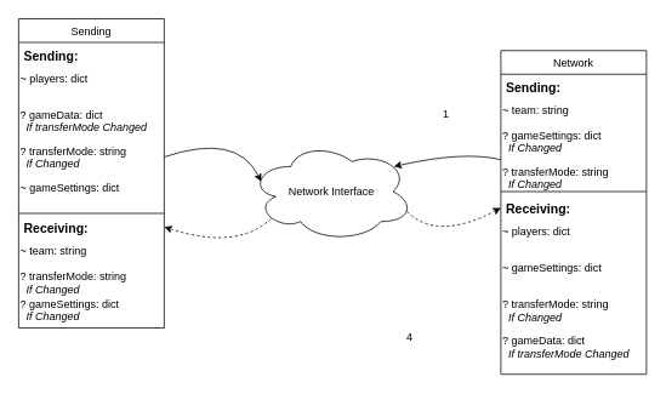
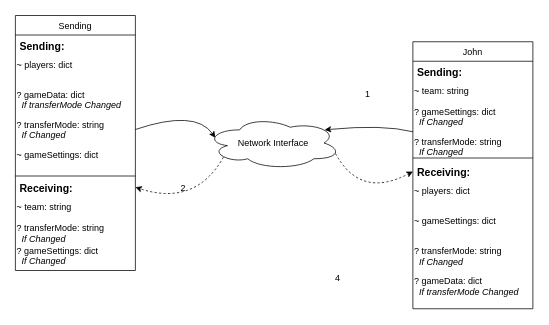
- <mxCell id="14" value="Network" style="swimlane;fontStyle=0;align=center;verticalAlign=top;childLayout=stackLayout;horizontal=1;startSize=26;horizontalStack=0;resizeParent=1;resizeLast=0;collapsible=1;marginBottom=0;rounded=0;shadow=0;strokeWidth=1;" vertex="1" parent="1"><mxGeometry x="550" y="55" width="160" height="356" as="geometry"><mxRectangle x="340" y="380" width="170" height="26" as="alternateBounds" /></mxGeometry></mxCell>
+ <mxCell id="14" value="John" style="swimlane;fontStyle=0;align=center;verticalAlign=top;childLayout=stackLayout;horizontal=1;startSize=26;horizontalStack=0;resizeParent=1;resizeLast=0;collapsible=1;marginBottom=0;rounded=0;shadow=0;strokeWidth=1;" vertex="1" parent="1"><mxGeometry x="550" y="55" width="160" height="356" as="geometry"><mxRectangle x="340" y="380" width="170" height="26" as="alternateBounds" /></mxGeometry></mxCell>
- <mxCell id="13" value="Network Interface&lt;br&gt;" style="ellipse;shape=cloud;whiteSpace=wrap;html=1;" vertex="1" parent="1"><mxGeometry x="274" y="155" width="180" height="110" as="geometry" /></mxCell>
+ <mxCell id="13" value="Network Interface&lt;br&gt;" style="ellipse;shape=cloud;whiteSpace=wrap;html=1;" vertex="1" parent="1"><mxGeometry x="274" y="155" width="180" height="70" as="geometry" /></mxCell>
+ <mxCell id="30" value="2" style="text;html=1;strokeColor=none;fillColor=none;align=center;verticalAlign=middle;whiteSpace=wrap;rounded=0;" vertex="1" parent="1"><mxGeometry x="214" y="235" width="60" height="30" as="geometry" /></mxCell>
